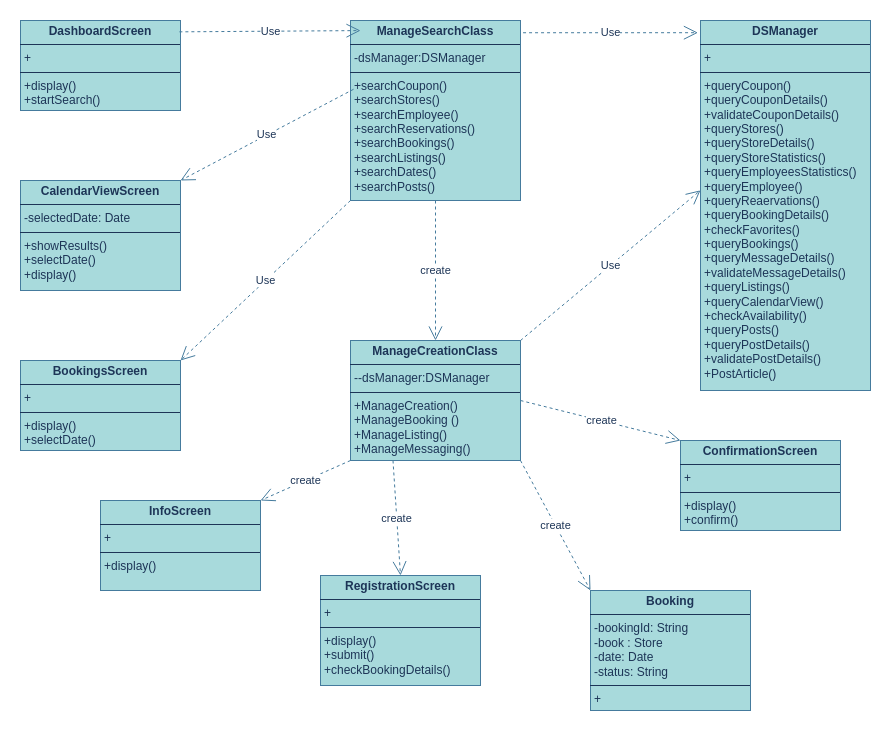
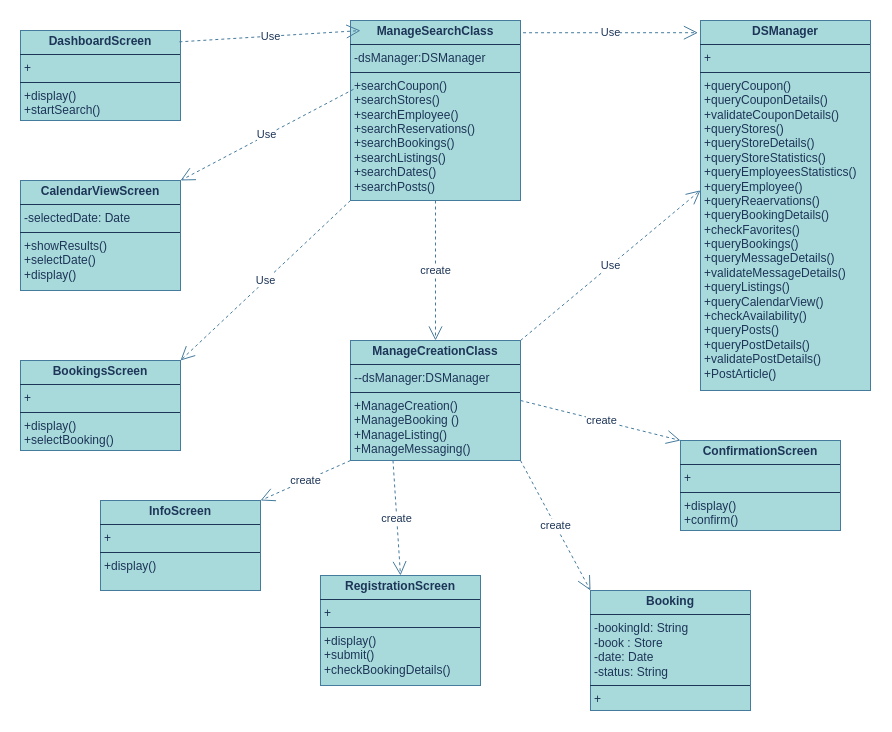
- <mxCell id="2" value="&lt;p style=&quot;margin:0px;margin-top:4px;text-align:center;&quot;&gt;&lt;b&gt;DashboardScreen&lt;/b&gt;&lt;/p&gt;&lt;hr size=&quot;1&quot; style=&quot;border-style:solid;&quot;&gt;&lt;p style=&quot;margin:0px;margin-left:4px;&quot;&gt;+&lt;/p&gt;&lt;hr size=&quot;1&quot; style=&quot;border-style:solid;&quot;&gt;&lt;p style=&quot;margin:0px;margin-left:4px;&quot;&gt;+display()&lt;/p&gt;&lt;p style=&quot;margin:0px;margin-left:4px;&quot;&gt;+startSearch()&lt;/p&gt;" style="verticalAlign=top;align=left;overflow=fill;html=1;whiteSpace=wrap;labelBackgroundColor=none;fillColor=#A8DADC;strokeColor=#457B9D;fontColor=#1D3557;" vertex="1" parent="1"><mxGeometry x="20" y="20" width="160" height="90" as="geometry" /></mxCell>
+ <mxCell id="2" value="&lt;p style=&quot;margin:0px;margin-top:4px;text-align:center;&quot;&gt;&lt;b&gt;DashboardScreen&lt;/b&gt;&lt;/p&gt;&lt;hr size=&quot;1&quot; style=&quot;border-style:solid;&quot;&gt;&lt;p style=&quot;margin:0px;margin-left:4px;&quot;&gt;+&lt;/p&gt;&lt;hr size=&quot;1&quot; style=&quot;border-style:solid;&quot;&gt;&lt;p style=&quot;margin:0px;margin-left:4px;&quot;&gt;+display()&lt;/p&gt;&lt;p style=&quot;margin:0px;margin-left:4px;&quot;&gt;+startSearch()&lt;/p&gt;" style="verticalAlign=top;align=left;overflow=fill;html=1;whiteSpace=wrap;labelBackgroundColor=none;fillColor=#A8DADC;strokeColor=#457B9D;fontColor=#1D3557;" vertex="1" parent="1"><mxGeometry x="20" y="30" width="160" height="90" as="geometry" /></mxCell>
- <mxCell id="6" value="&lt;p style=&quot;margin:0px;margin-top:4px;text-align:center;&quot;&gt;&lt;b&gt;BookingsScreen&lt;/b&gt;&lt;/p&gt;&lt;hr size=&quot;1&quot; style=&quot;border-style:solid;&quot;&gt;&lt;p style=&quot;margin:0px;margin-left:4px;&quot;&gt;+&lt;/p&gt;&lt;hr size=&quot;1&quot; style=&quot;border-style:solid;&quot;&gt;&lt;p style=&quot;margin:0px;margin-left:4px;&quot;&gt;+&lt;span style=&quot;background-color: transparent;&quot;&gt;display()&lt;/span&gt;&lt;/p&gt;&lt;p style=&quot;margin:0px;margin-left:4px;&quot;&gt;+selectDate()&lt;/p&gt;&lt;div&gt;&lt;br&gt;&lt;/div&gt;" style="verticalAlign=top;align=left;overflow=fill;html=1;whiteSpace=wrap;strokeColor=#457B9D;fontColor=#1D3557;fillColor=#A8DADC;" vertex="1" parent="1"><mxGeometry x="20" y="360" width="160" height="90" as="geometry" /></mxCell>
+ <mxCell id="6" value="&lt;p style=&quot;margin:0px;margin-top:4px;text-align:center;&quot;&gt;&lt;b&gt;BookingsScreen&lt;/b&gt;&lt;/p&gt;&lt;hr size=&quot;1&quot; style=&quot;border-style:solid;&quot;&gt;&lt;p style=&quot;margin:0px;margin-left:4px;&quot;&gt;+&lt;/p&gt;&lt;hr size=&quot;1&quot; style=&quot;border-style:solid;&quot;&gt;&lt;p style=&quot;margin:0px;margin-left:4px;&quot;&gt;+&lt;span style=&quot;background-color: transparent;&quot;&gt;display()&lt;/span&gt;&lt;/p&gt;&lt;p style=&quot;margin:0px;margin-left:4px;&quot;&gt;+selectBooking()&lt;/p&gt;&lt;div&gt;&lt;br&gt;&lt;/div&gt;" style="verticalAlign=top;align=left;overflow=fill;html=1;whiteSpace=wrap;strokeColor=#457B9D;fontColor=#1D3557;fillColor=#A8DADC;" vertex="1" parent="1"><mxGeometry x="20" y="360" width="160" height="90" as="geometry" /></mxCell>
